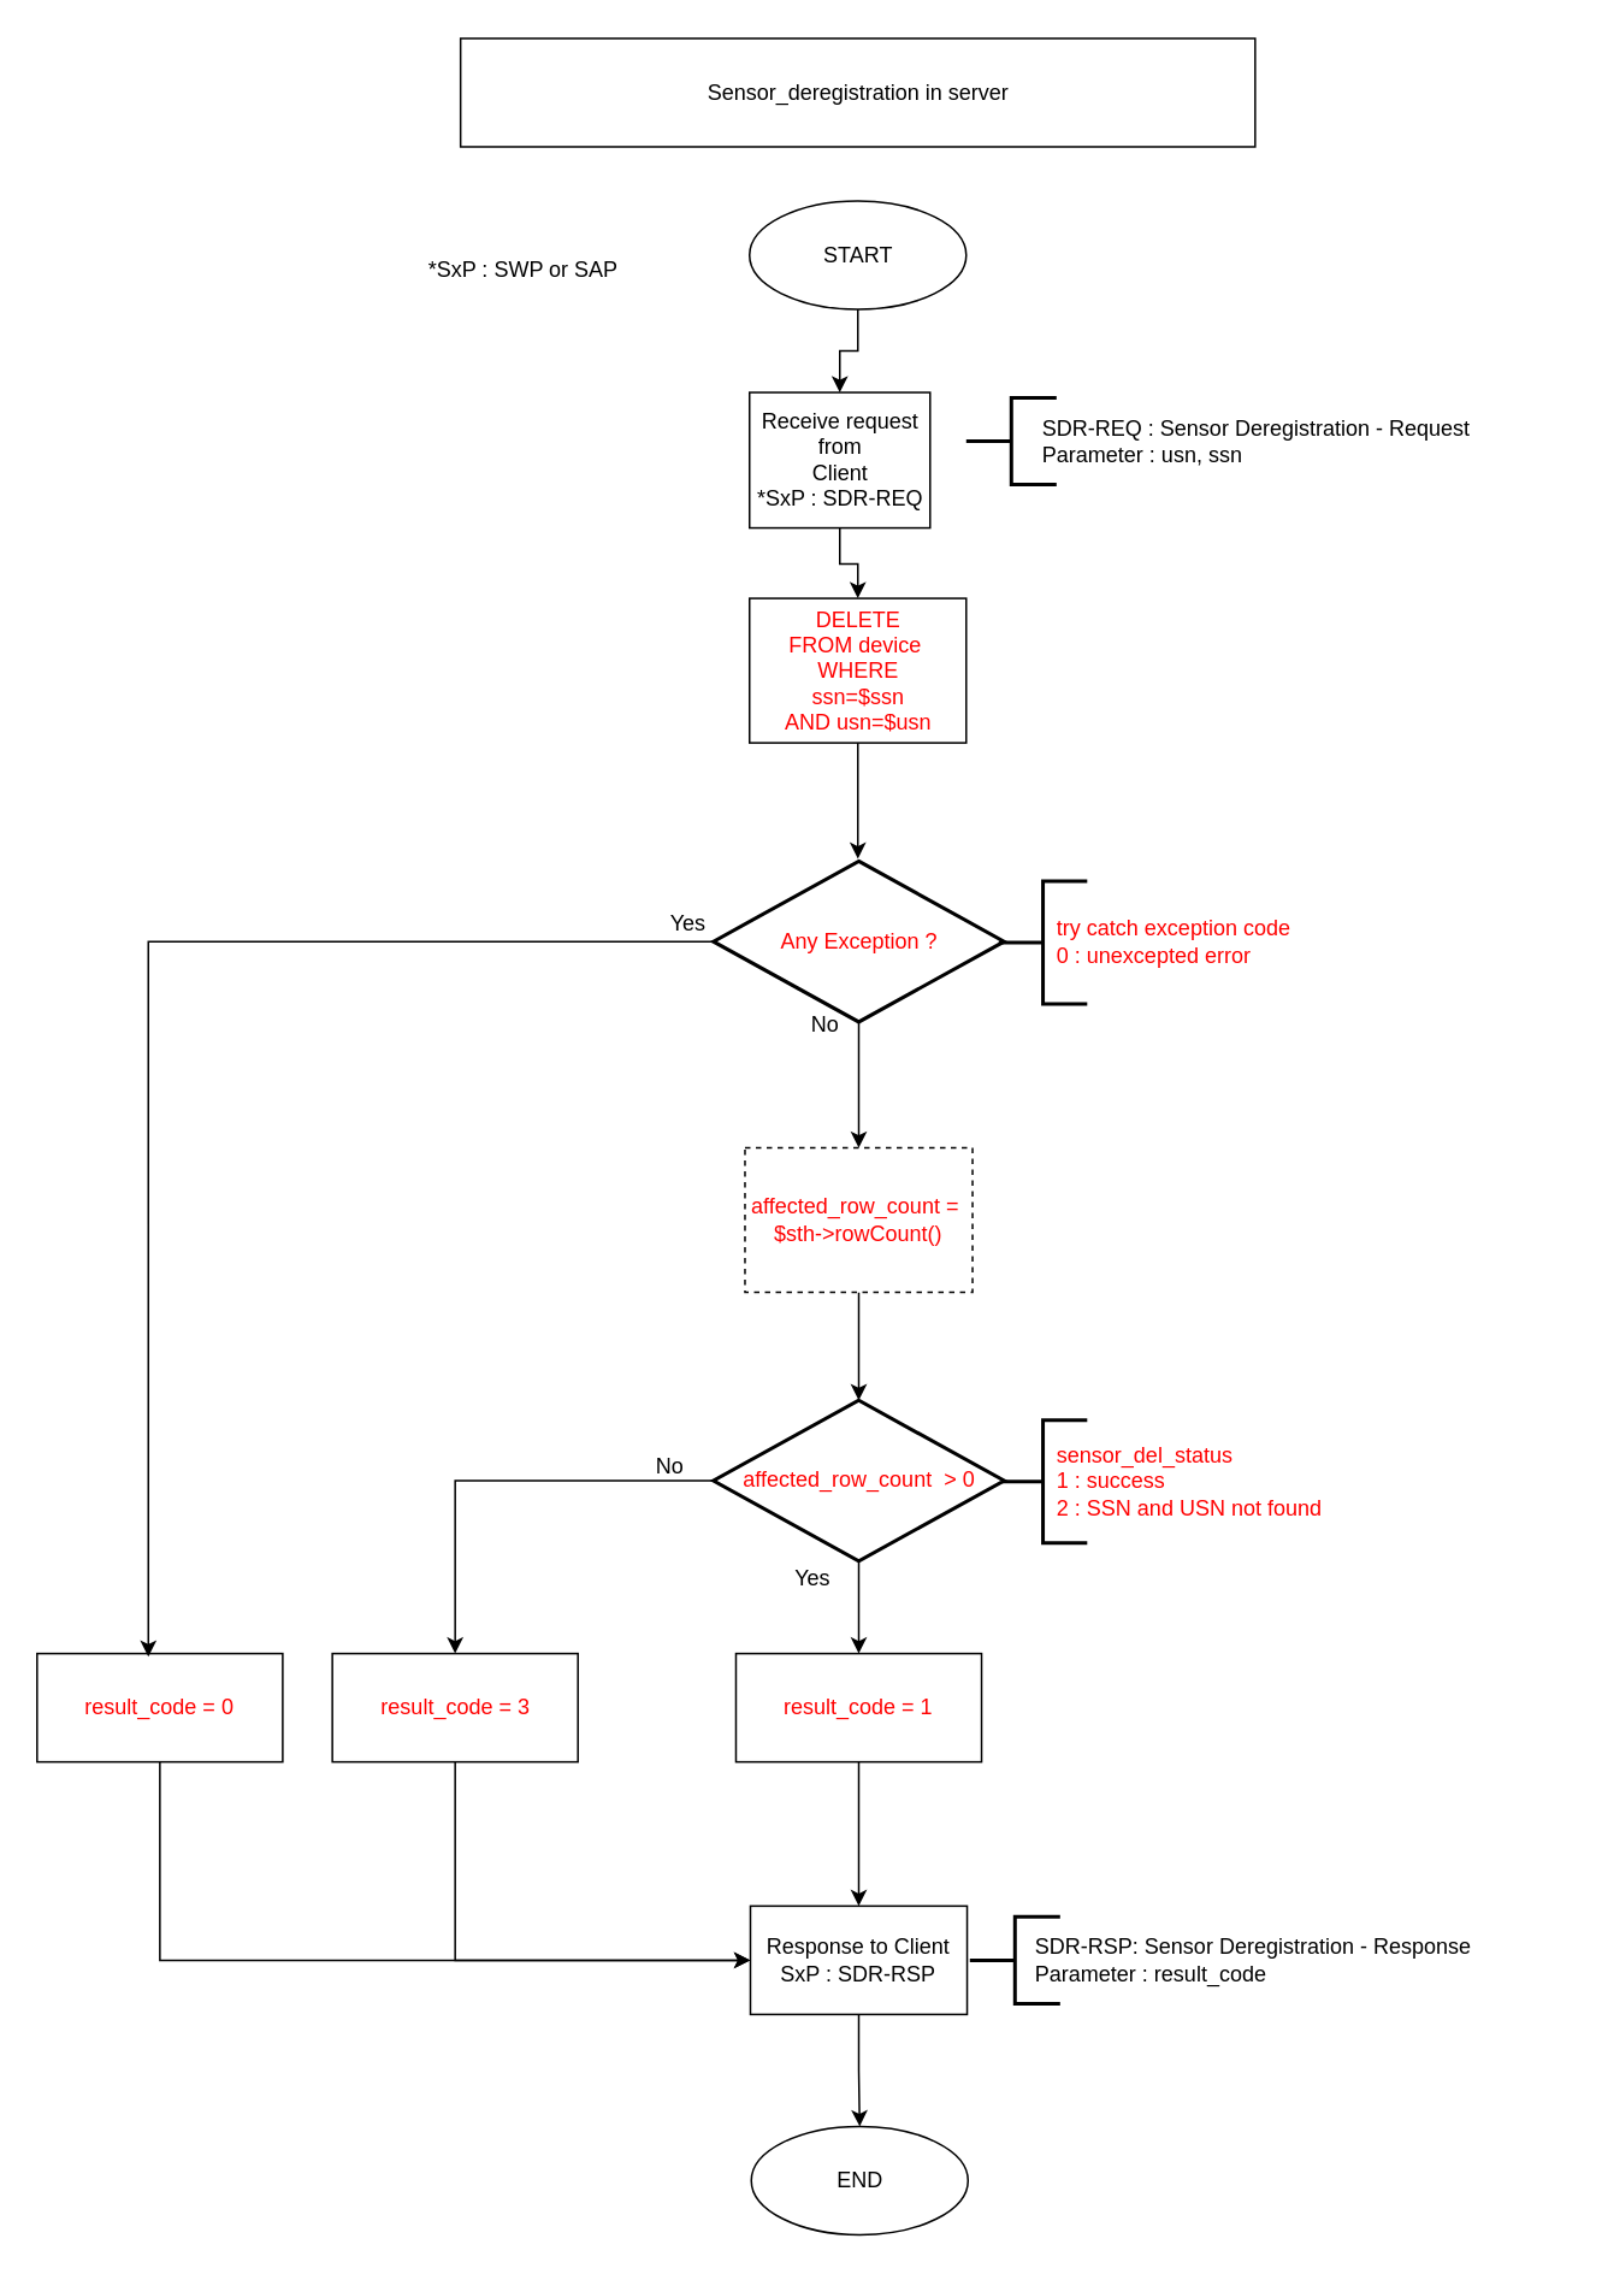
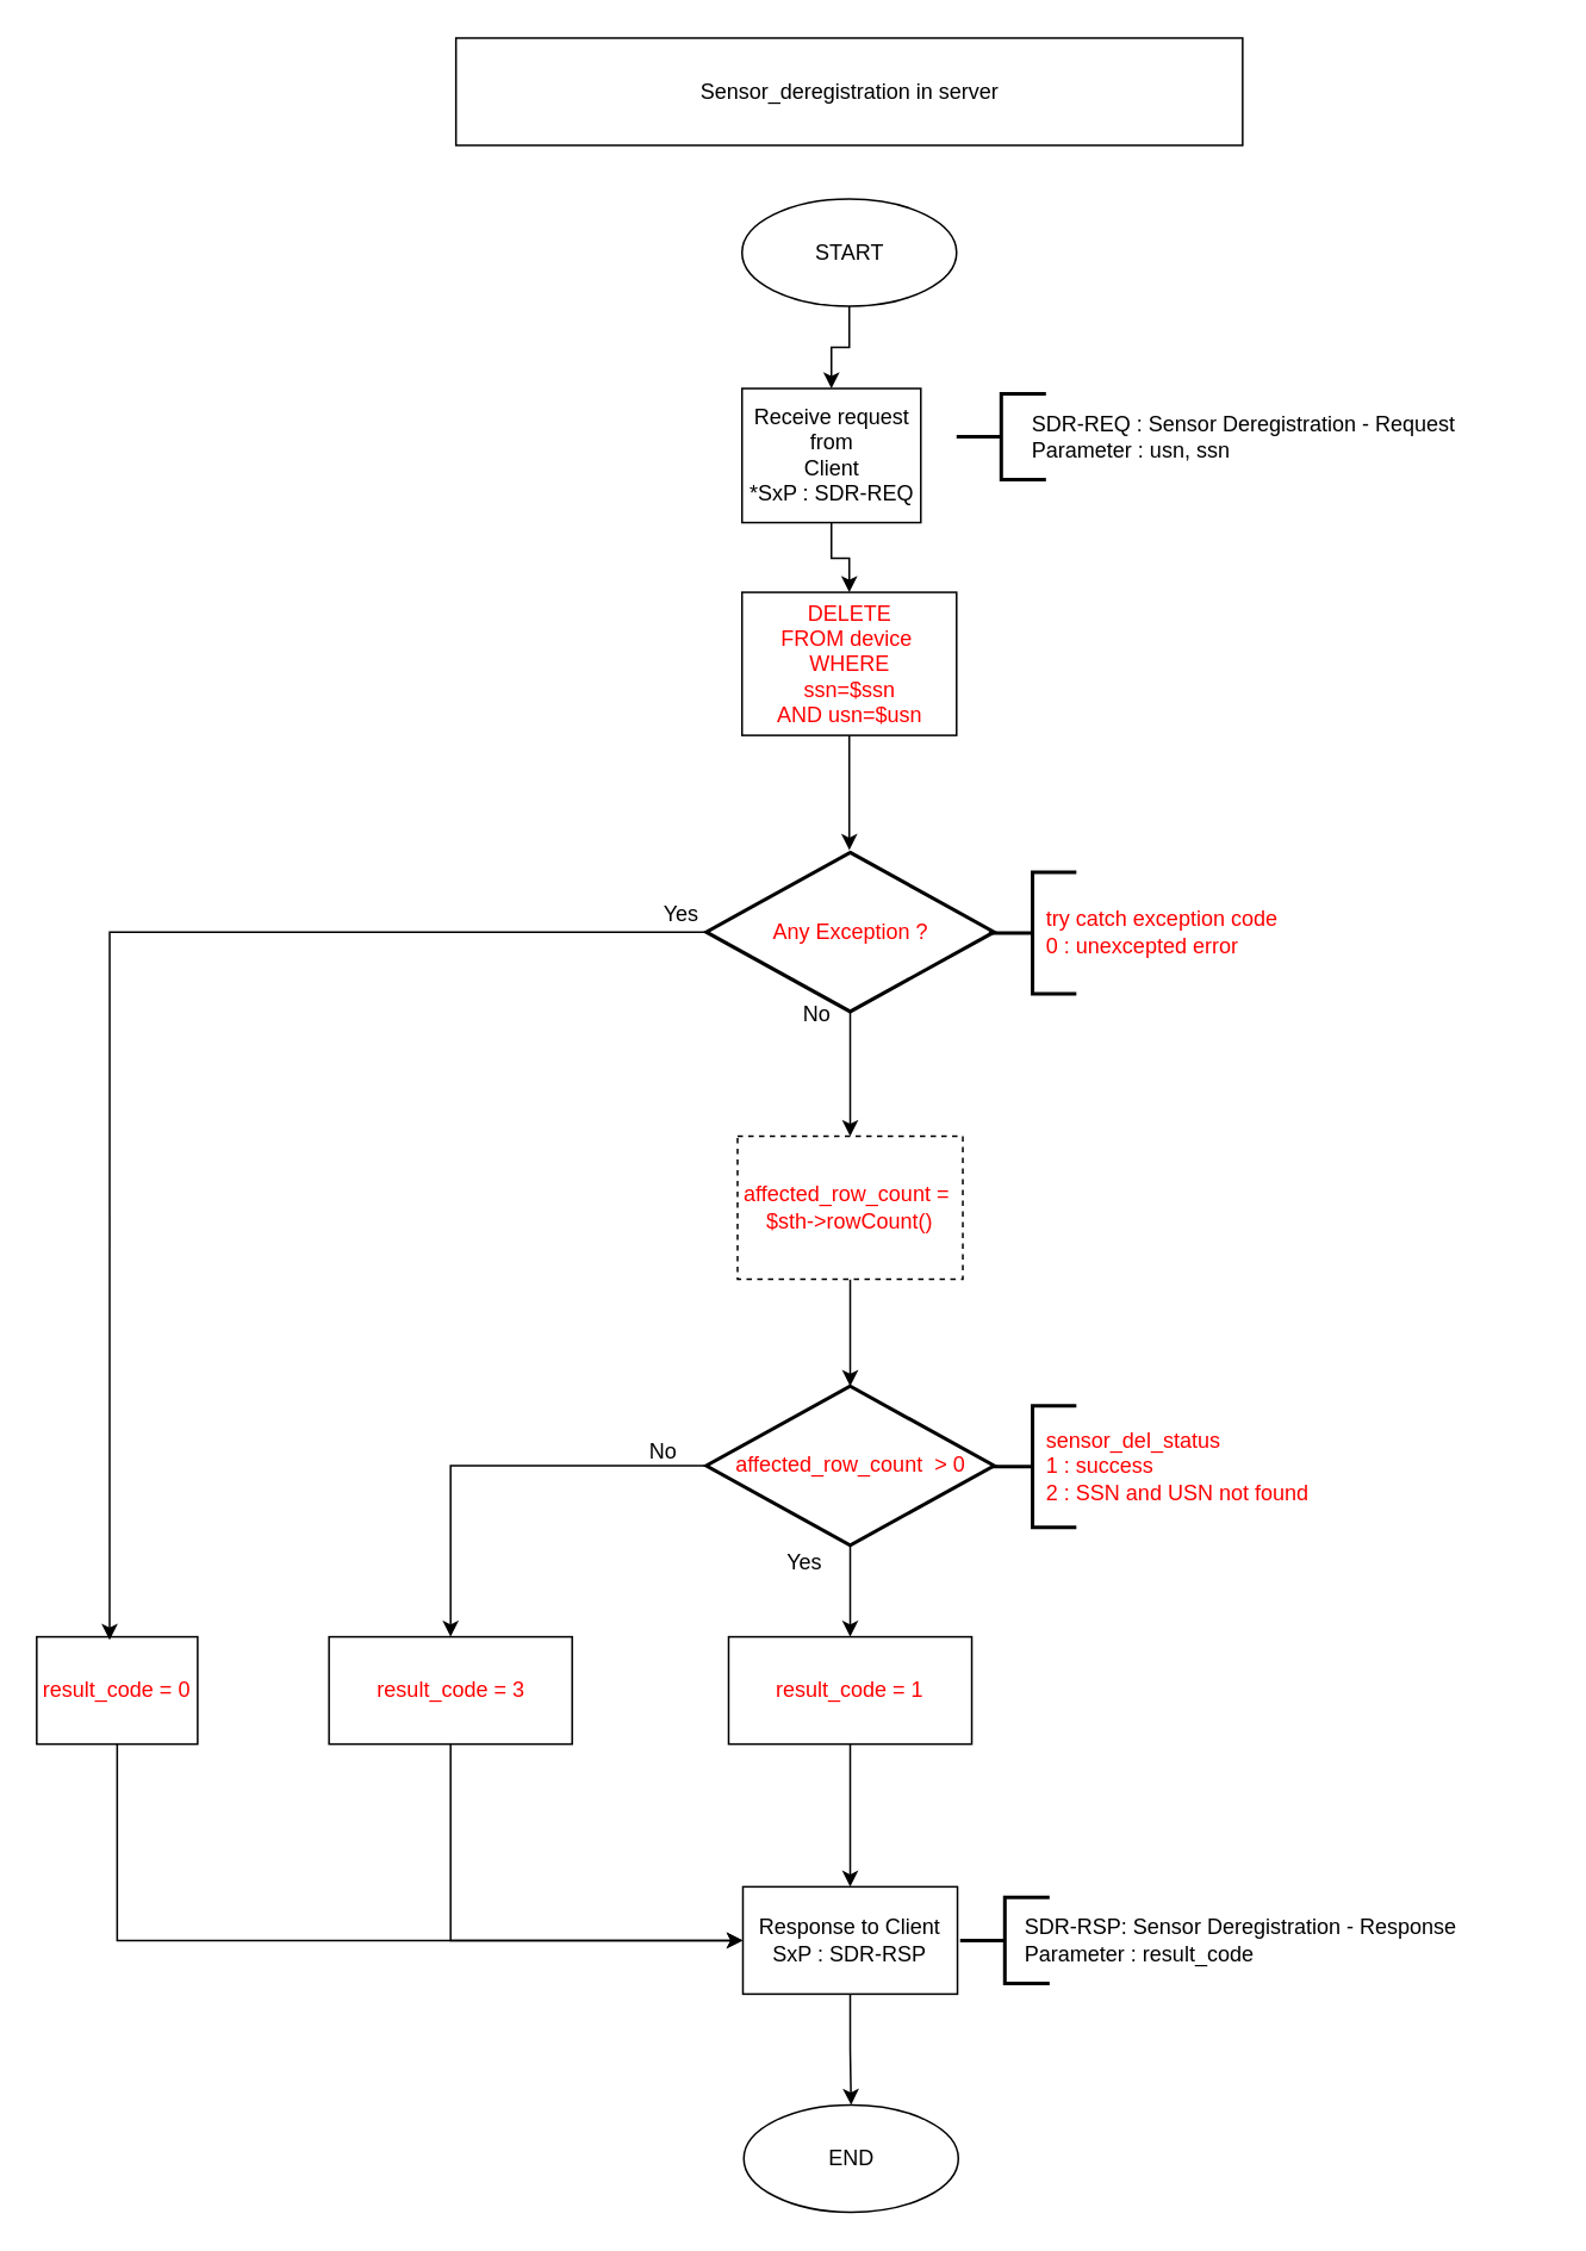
- <mxCell id="10" value="*SxP : SWP or SAP" style="text;html=1;resizable=0;points=[];autosize=1;align=left;verticalAlign=top;spacingTop=-4;" parent="1" vertex="1"><mxGeometry x="234.5" y="138.8" width="120" height="20" as="geometry" /></mxCell>
- <mxCell id="31" value="&lt;font&gt;result_code = 0&lt;/font&gt;" style="rounded=0;whiteSpace=wrap;html=1;fontColor=#FF0000;" vertex="1" parent="1"><mxGeometry x="20" y="915" width="136" height="60" as="geometry" /></mxCell>
+ <mxCell id="31" value="&lt;font&gt;result_code = 0&lt;/font&gt;" style="rounded=0;whiteSpace=wrap;html=1;fontColor=#FF0000;" vertex="1" parent="1"><mxGeometry x="20" y="915" width="90" height="60" as="geometry" /></mxCell>
